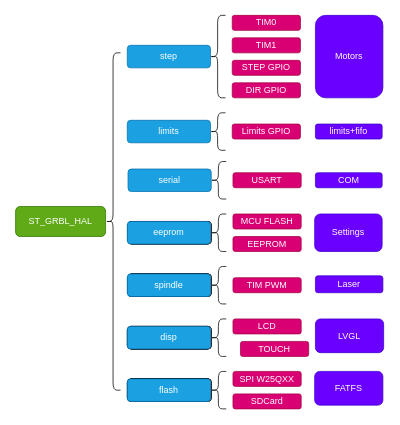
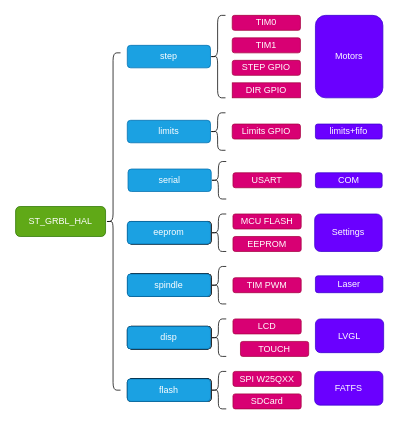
- <mxCell id="12" value="DIR GPIO" style="rounded=1;whiteSpace=wrap;html=1;fillColor=#d80073;strokeColor=#A50040;fontColor=#ffffff;" vertex="1" parent="1"><mxGeometry x="309" y="110" width="91" height="20" as="geometry" /></mxCell>
+ <mxCell id="12" value="DIR GPIO" style="whiteSpace=wrap;html=1;fillColor=#d80073;strokeColor=#A50040;fontColor=#ffffff;rounded=0;" vertex="1" parent="1"><mxGeometry x="309" y="110" width="91" height="20" as="geometry" /></mxCell>
